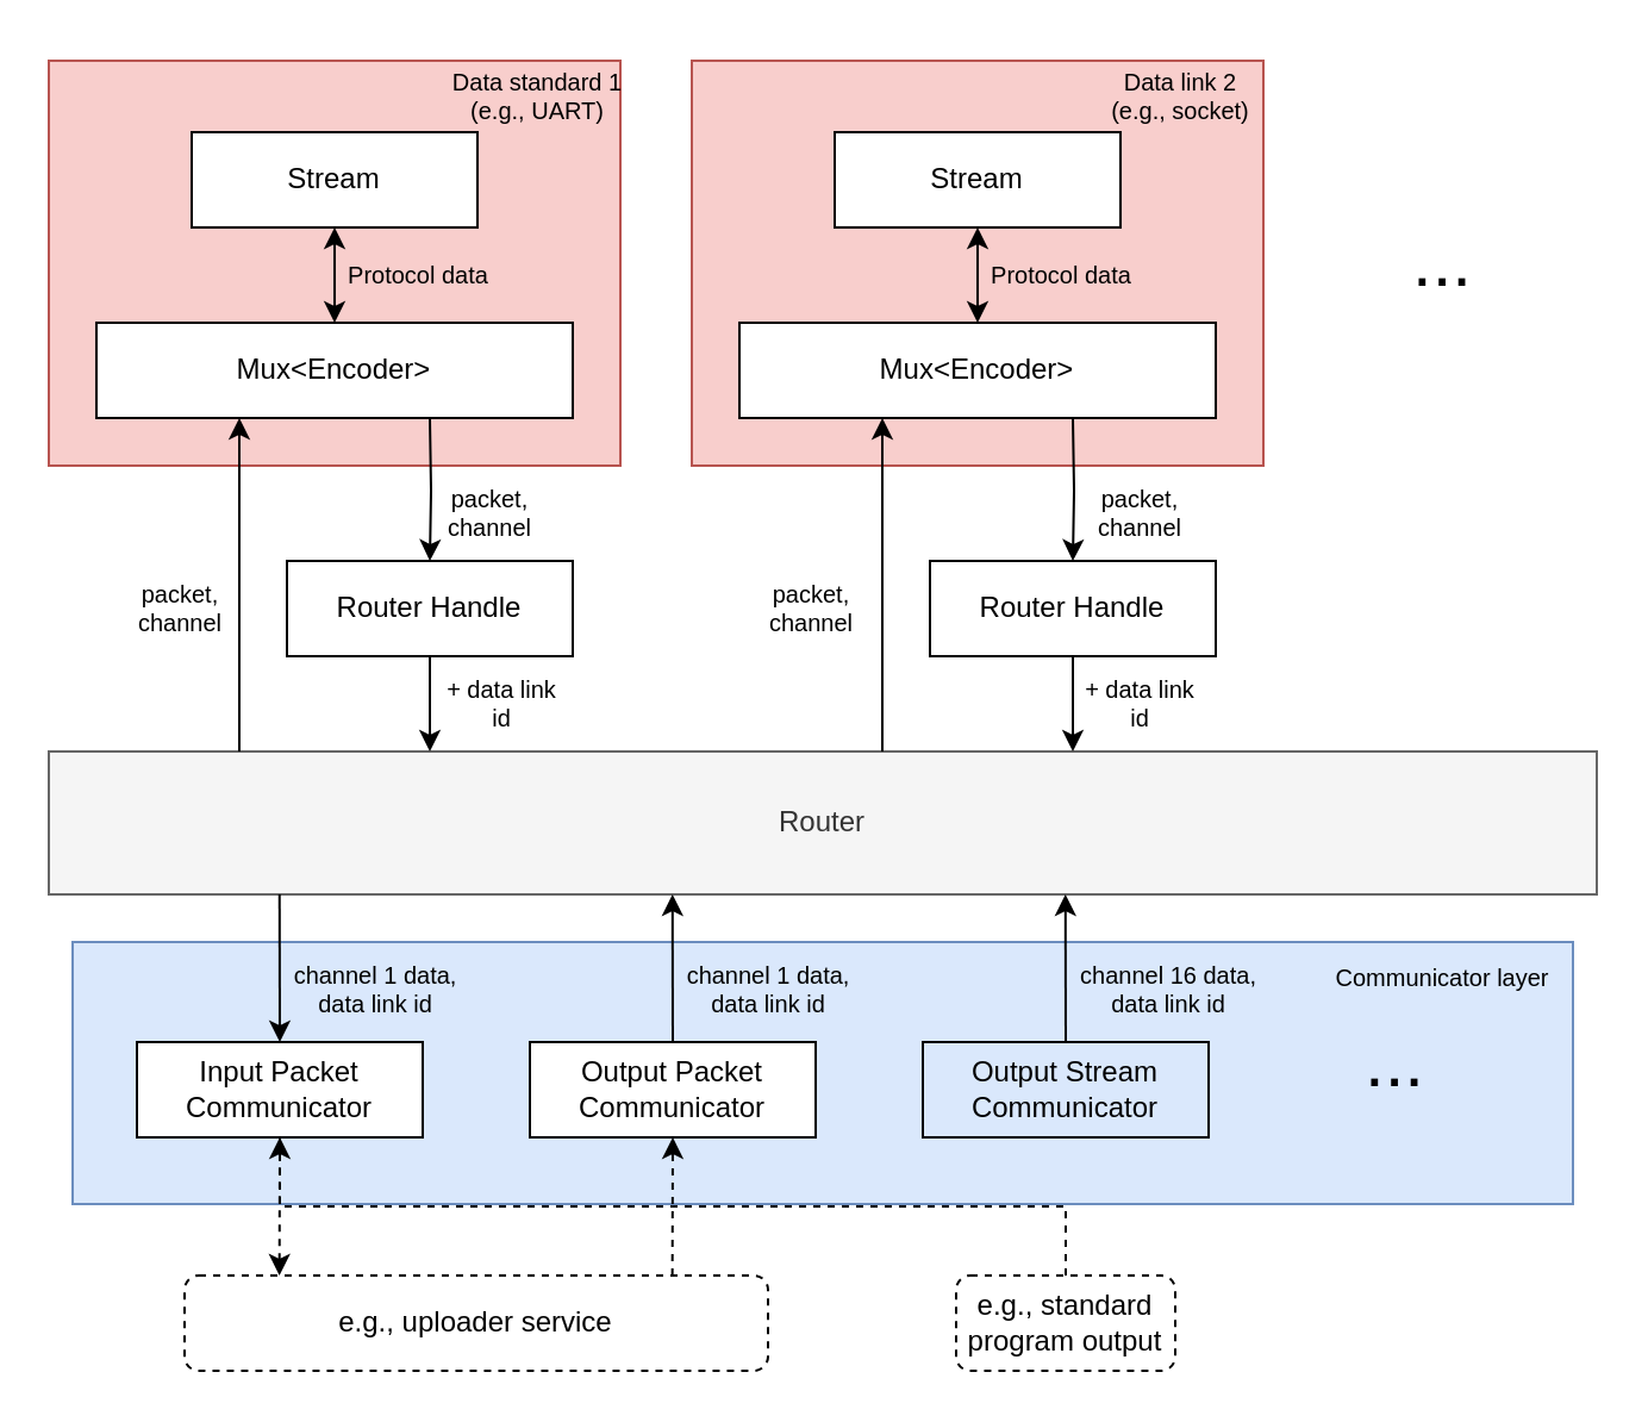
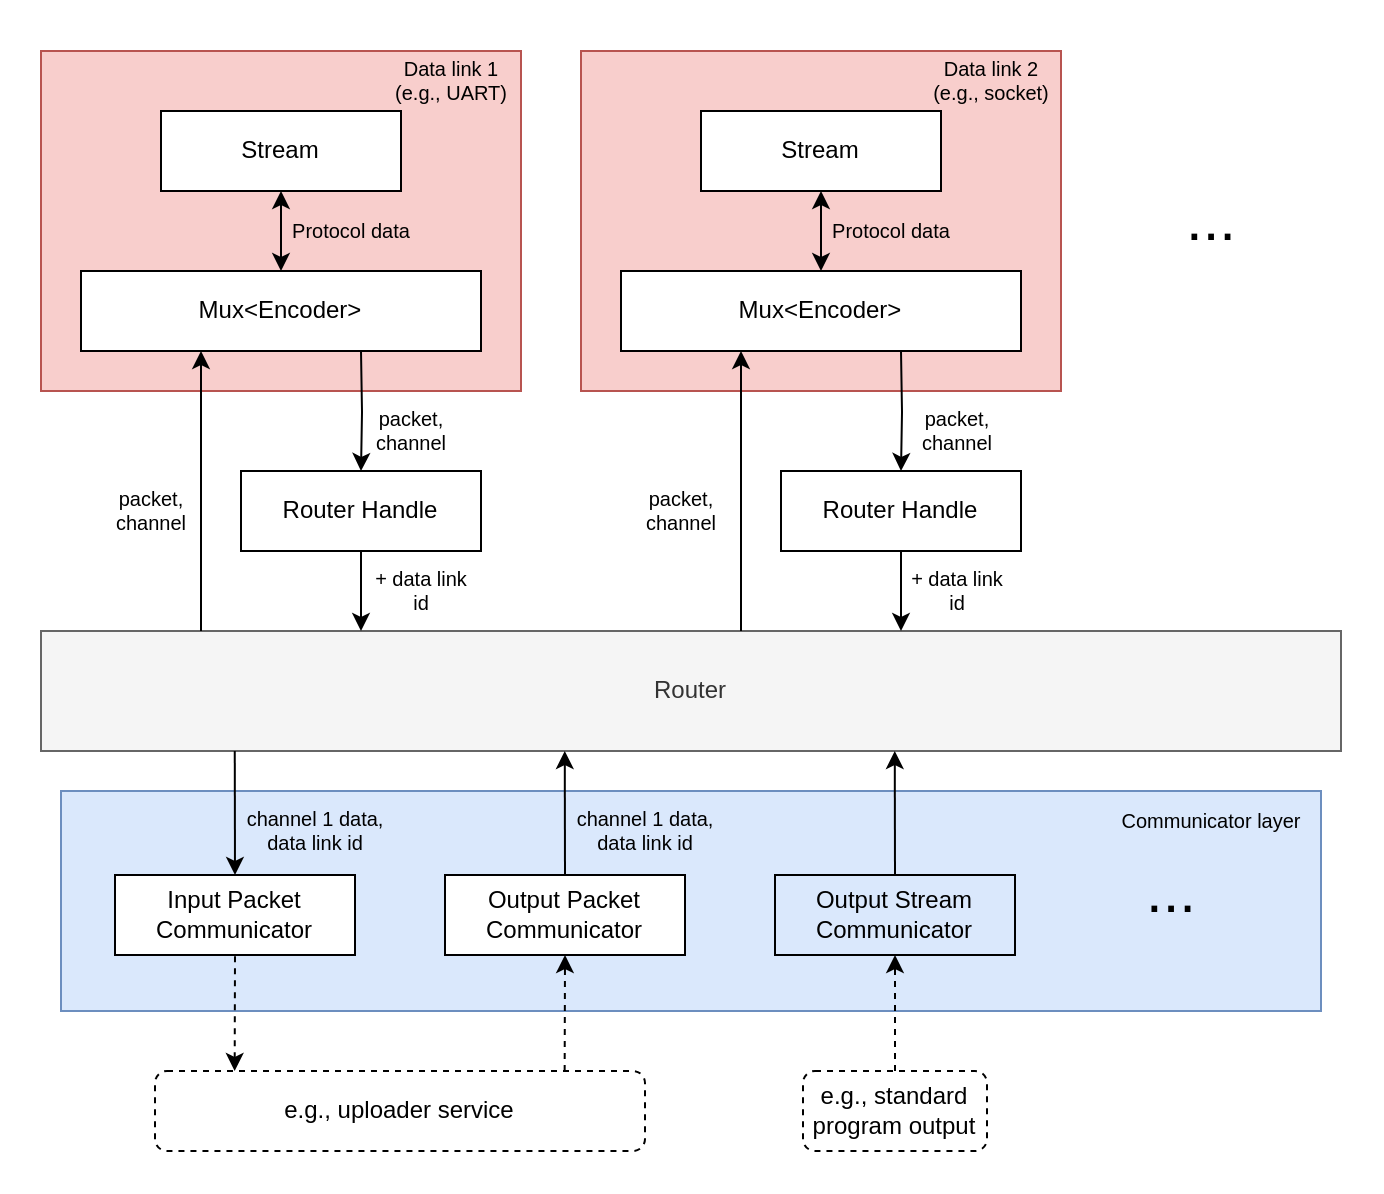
- <mxCell id="15" value="Data standard 1&lt;br&gt;(e.g., UART)" style="text;html=1;align=center;verticalAlign=middle;resizable=0;points=[];autosize=1;strokeColor=none;fillColor=none;fontSize=10;" parent="1" vertex="1"><mxGeometry x="185" y="20" width="80" height="40" as="geometry" /></mxCell>
+ <mxCell id="15" value="Data link 1&lt;br&gt;(e.g., UART)" style="text;html=1;align=center;verticalAlign=middle;resizable=0;points=[];autosize=1;strokeColor=none;fillColor=none;fontSize=10;" parent="1" vertex="1"><mxGeometry x="185" y="20" width="80" height="40" as="geometry" /></mxCell>
- <mxCell id="40" value="channel 16 data,&lt;br&gt;&lt;div style=&quot;&quot;&gt;&lt;span style=&quot;background-color: initial;&quot;&gt;data link id&lt;/span&gt;&lt;/div&gt;" style="text;html=1;align=center;verticalAlign=middle;resizable=0;points=[];autosize=1;strokeColor=none;fillColor=none;fontSize=10;" parent="1" vertex="1"><mxGeometry x="440" y="395" width="100" height="40" as="geometry" /></mxCell>
- <mxCell id="44" style="edgeStyle=orthogonalEdgeStyle;rounded=0;orthogonalLoop=1;jettySize=auto;html=1;exitX=0.5;exitY=0;exitDx=0;exitDy=0;dashed=1;strokeColor=default;" parent="1" source="45" target="30" edge="1"><mxGeometry relative="1" as="geometry" /></mxCell>
+ <mxCell id="44" style="edgeStyle=orthogonalEdgeStyle;rounded=0;orthogonalLoop=1;jettySize=auto;html=1;exitX=0.5;exitY=0;exitDx=0;exitDy=0;entryX=0.5;entryY=1;entryDx=0;entryDy=0;dashed=1;strokeColor=default;" parent="1" source="45" target="38" edge="1"><mxGeometry relative="1" as="geometry" /></mxCell>
